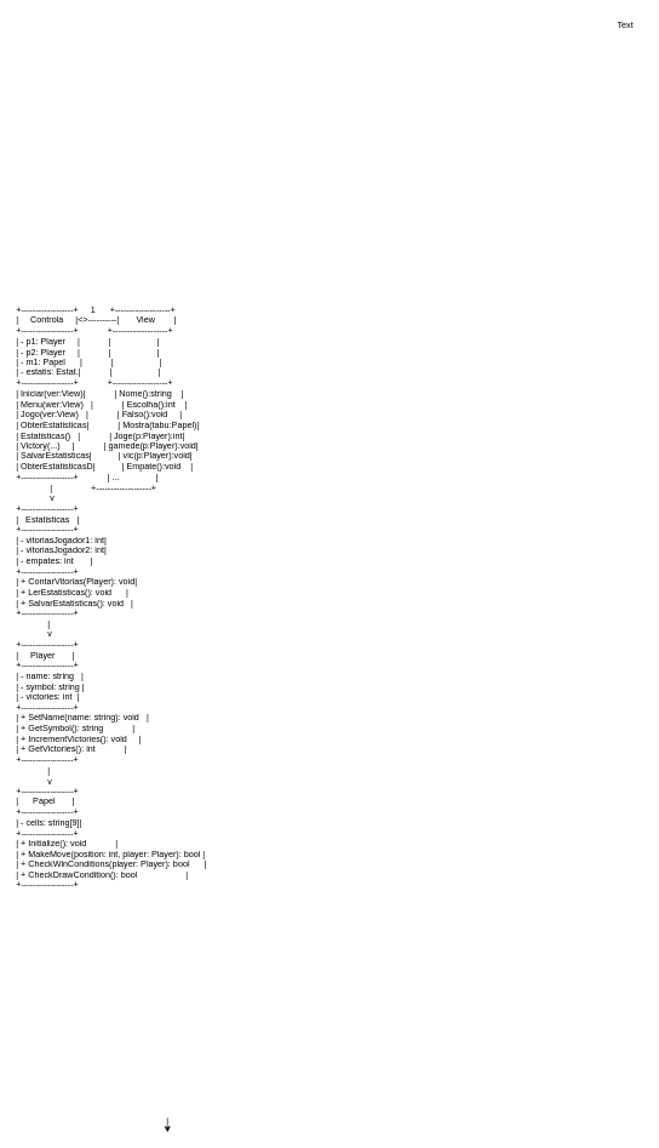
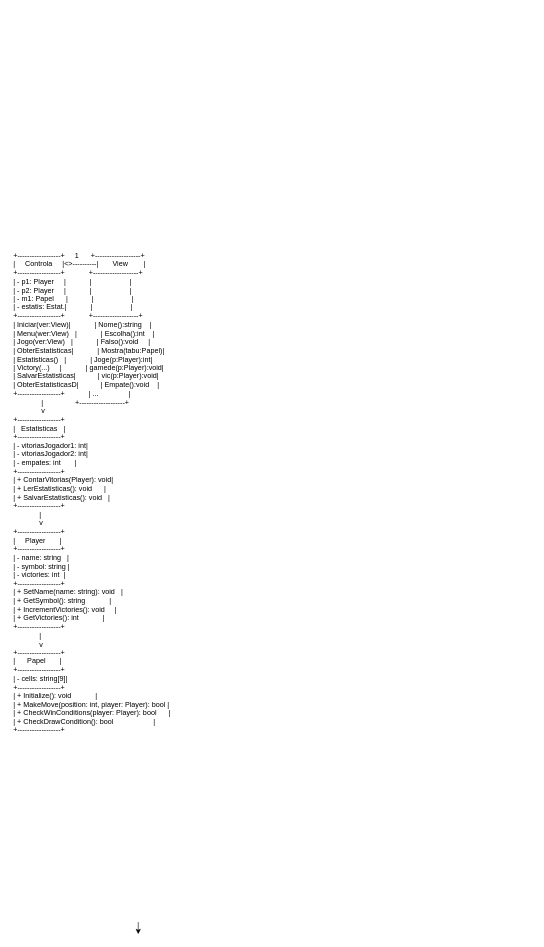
- <mxCell id="3" value="Text" style="text;html=1;align=center;verticalAlign=middle;resizable=0;points=[];autosize=1;strokeColor=none;fillColor=none;" vertex="1" parent="1"><mxGeometry x="835" y="20" width="50" height="30" as="geometry" /></mxCell>
